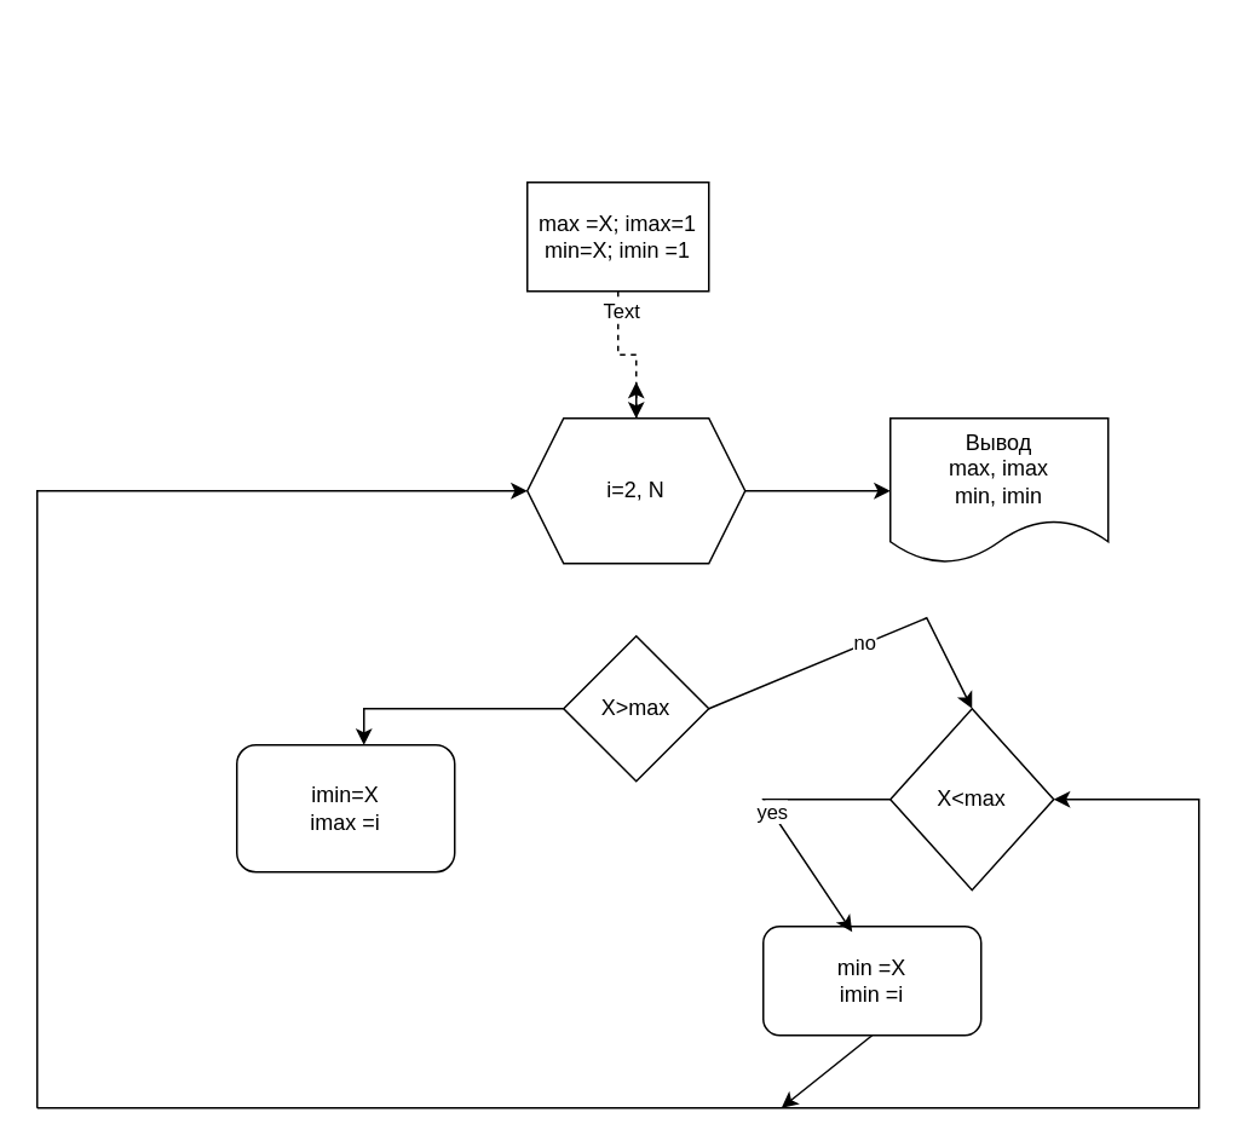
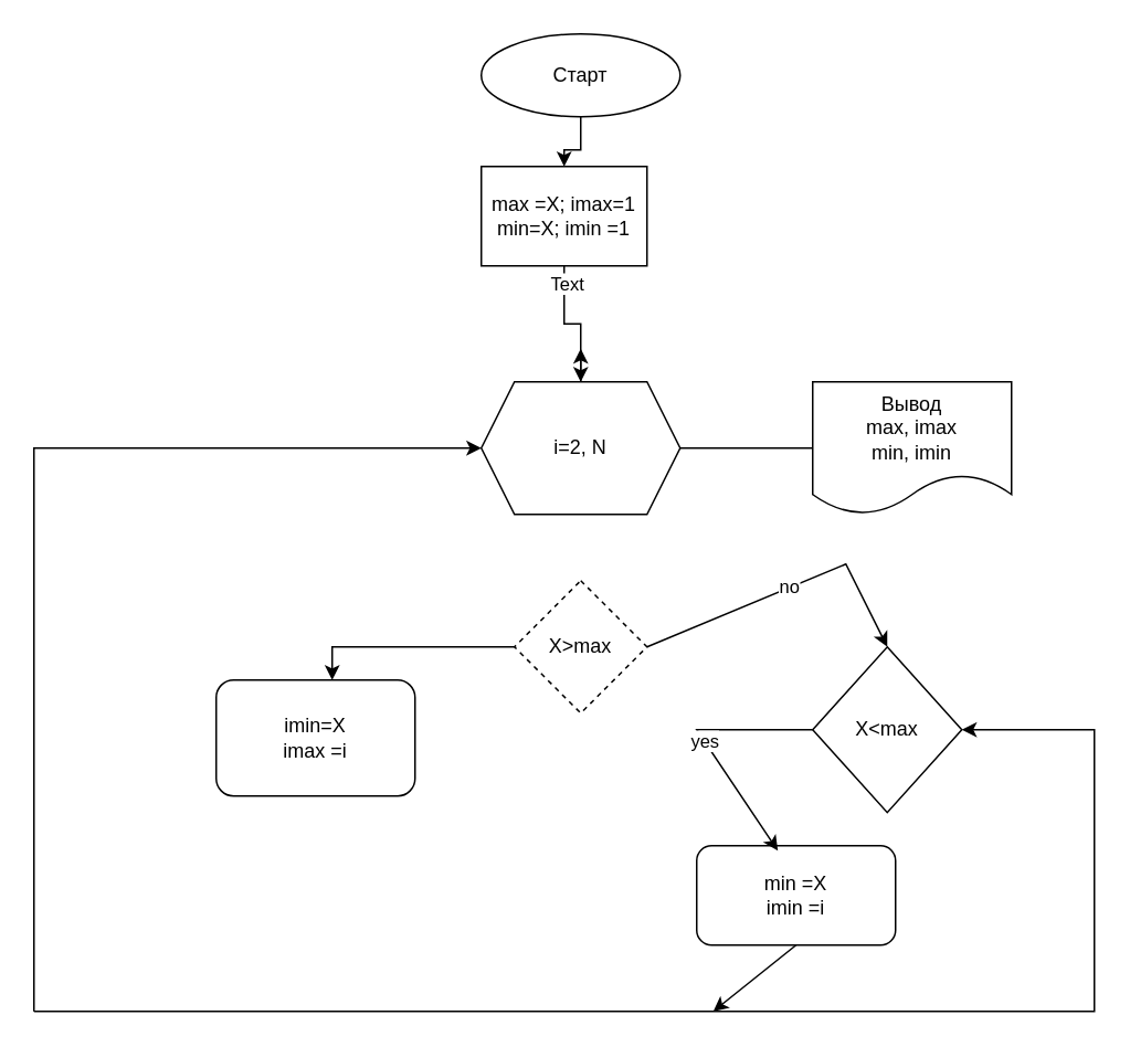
+ <mxCell id="3" value="Старт" style="ellipse;whiteSpace=wrap;html=1;" parent="1" vertex="1"><mxGeometry x="290" y="20" width="120" height="50" as="geometry" /></mxCell>
+ <mxCell id="2" value="" style="edgeStyle=orthogonalEdgeStyle;rounded=0;orthogonalLoop=1;jettySize=auto;html=1;" parent="1" source="3" target="6" edge="1"><mxGeometry relative="1" as="geometry" /></mxCell>
- <mxCell id="4" value="" style="edgeStyle=orthogonalEdgeStyle;rounded=0;orthogonalLoop=1;jettySize=auto;html=1;dashed=1;" parent="1" source="6" target="11" edge="1"><mxGeometry relative="1" as="geometry" /></mxCell>
+ <mxCell id="4" value="" style="edgeStyle=orthogonalEdgeStyle;rounded=0;orthogonalLoop=1;jettySize=auto;html=1;" parent="1" source="6" target="11" edge="1"><mxGeometry relative="1" as="geometry" /></mxCell>
- <mxCell id="9" value="" style="edgeStyle=orthogonalEdgeStyle;rounded=0;orthogonalLoop=1;jettySize=auto;html=1;" parent="1" source="11" target="12" edge="1"><mxGeometry relative="1" as="geometry" /></mxCell>
+ <mxCell id="9" value="" style="edgeStyle=orthogonalEdgeStyle;rounded=0;orthogonalLoop=1;jettySize=auto;html=1;endArrow=none;" parent="1" source="11" target="12" edge="1"><mxGeometry relative="1" as="geometry" /></mxCell>
- <mxCell id="14" value="X&amp;gt;max" style="rhombus;whiteSpace=wrap;html=1;" parent="1" vertex="1"><mxGeometry x="310" y="350" width="80" height="80" as="geometry" /></mxCell>
+ <mxCell id="14" value="X&amp;gt;max" style="rhombus;whiteSpace=wrap;html=1;dashed=1;" parent="1" vertex="1"><mxGeometry x="310" y="350" width="80" height="80" as="geometry" /></mxCell>
